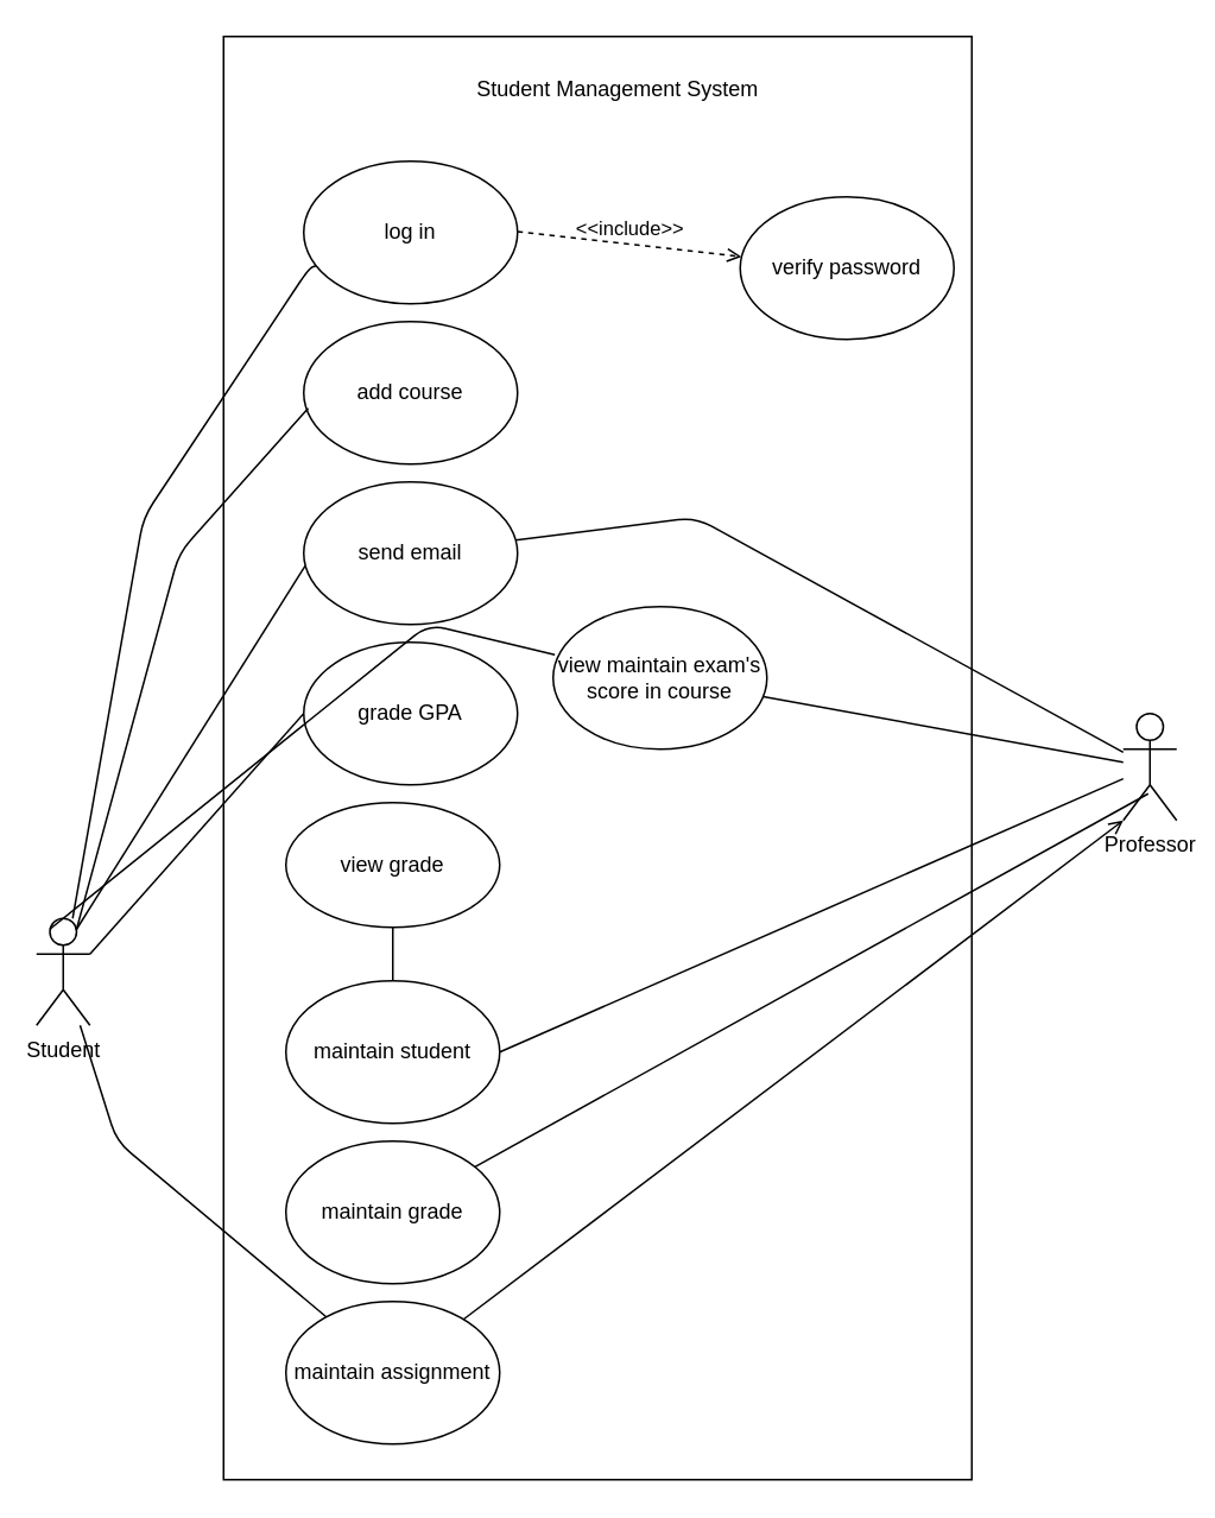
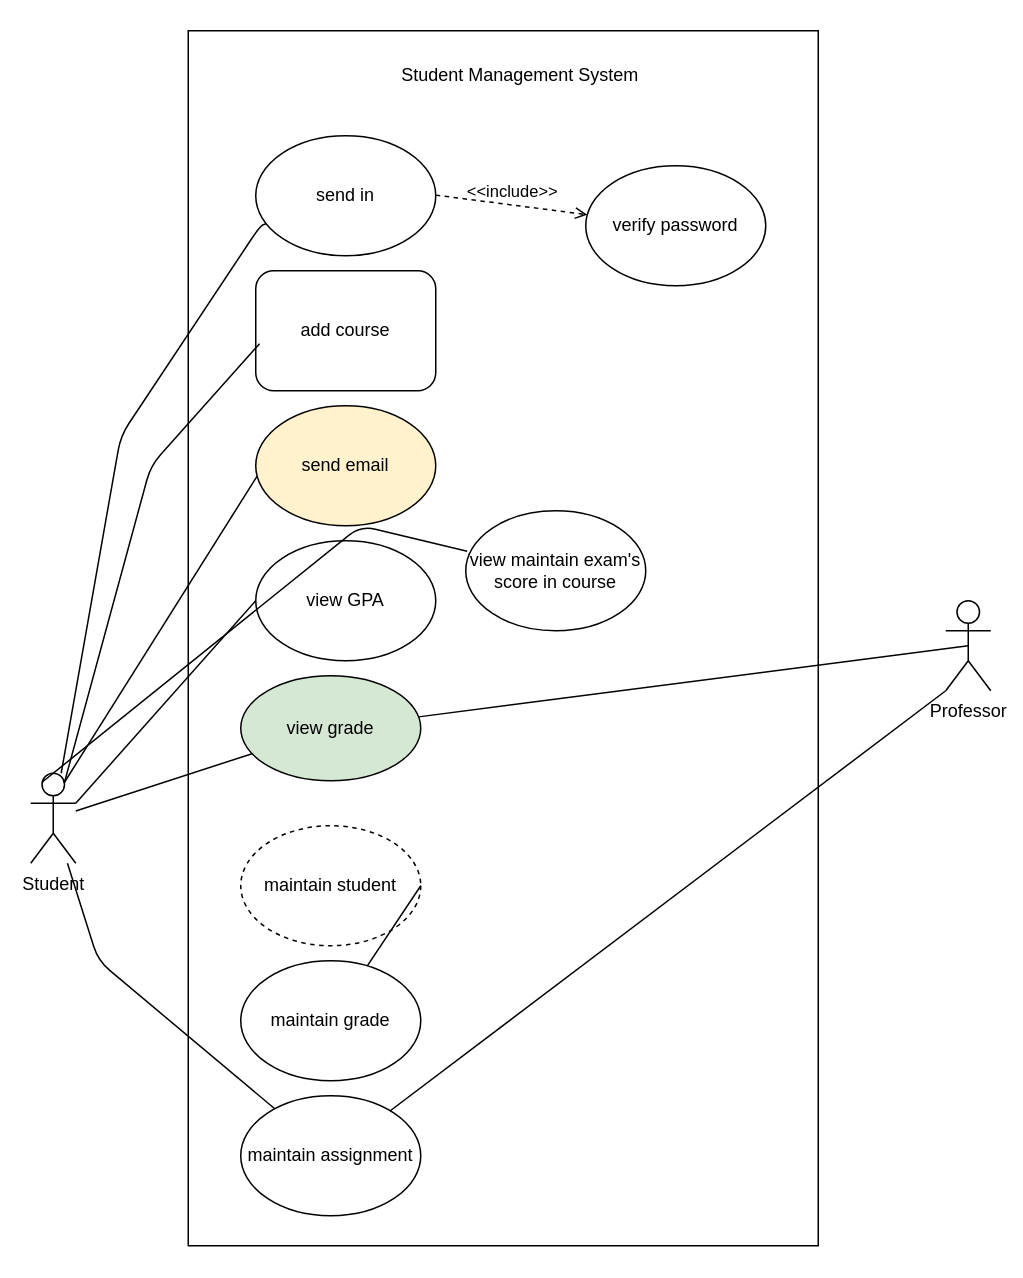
- <mxCell id="6" value="log in" style="ellipse;whiteSpace=wrap;html=1;" parent="1" vertex="1"><mxGeometry x="170" y="90" width="120" height="80" as="geometry" /></mxCell>
+ <mxCell id="6" value="send in" style="ellipse;whiteSpace=wrap;html=1;" parent="1" vertex="1"><mxGeometry x="170" y="90" width="120" height="80" as="geometry" /></mxCell>
- <mxCell id="11" value="verify password" style="ellipse;whiteSpace=wrap;html=1;" parent="1" vertex="1"><mxGeometry x="415" y="110" width="120" height="80" as="geometry" /></mxCell>
+ <mxCell id="11" value="verify password" style="ellipse;whiteSpace=wrap;html=1;" parent="1" vertex="1"><mxGeometry x="390" y="110" width="120" height="80" as="geometry" /></mxCell>
- <mxCell id="4" value="add course" style="ellipse;whiteSpace=wrap;html=1;" parent="1" vertex="1"><mxGeometry x="170" y="180" width="120" height="80" as="geometry" /></mxCell>
+ <mxCell id="4" value="add course" style="whiteSpace=wrap;html=1;rounded=1;" parent="1" vertex="1"><mxGeometry x="170" y="180" width="120" height="80" as="geometry" /></mxCell>
- <mxCell id="5" value="send email" style="ellipse;whiteSpace=wrap;html=1;" parent="1" vertex="1"><mxGeometry x="170" y="270" width="120" height="80" as="geometry" /></mxCell>
+ <mxCell id="5" value="send email" style="ellipse;whiteSpace=wrap;html=1;fillColor=#fff2cc;" parent="1" vertex="1"><mxGeometry x="170" y="270" width="120" height="80" as="geometry" /></mxCell>
- <mxCell id="15" value="" style="endArrow=none;html=1;" parent="1" source="5" target="10" edge="1"><mxGeometry width="50" height="50" relative="1" as="geometry"><mxPoint x="410" y="350" as="sourcePoint" /><mxPoint x="460" y="300" as="targetPoint" /><Array as="points"><mxPoint x="390" y="290" /></Array></mxGeometry></mxCell>
- <mxCell id="25" value="grade GPA" style="ellipse;whiteSpace=wrap;html=1;" parent="1" vertex="1"><mxGeometry x="170" y="360" width="120" height="80" as="geometry" /></mxCell>
+ <mxCell id="25" value="view GPA" style="ellipse;whiteSpace=wrap;html=1;" parent="1" vertex="1"><mxGeometry x="170" y="360" width="120" height="80" as="geometry" /></mxCell>
- <mxCell id="28" value="" style="endArrow=none;html=1;" parent="1" source="27" target="10" edge="1"><mxGeometry width="50" height="50" relative="1" as="geometry"><mxPoint x="470" y="450" as="sourcePoint" /><mxPoint x="520" y="400" as="targetPoint" /></mxGeometry></mxCell>
- <mxCell id="22" value="" style="endArrow=open;html=1;entryX=0;entryY=1;entryDx=0;entryDy=0;entryPerimeter=0;" parent="1" source="8" target="10" edge="1"><mxGeometry width="50" height="50" relative="1" as="geometry"><mxPoint x="520" y="550" as="sourcePoint" /><mxPoint x="570" y="500" as="targetPoint" /></mxGeometry></mxCell>
+ <mxCell id="22" value="" style="endArrow=none;html=1;entryX=0;entryY=1;entryDx=0;entryDy=0;entryPerimeter=0;" parent="1" source="8" target="10" edge="1"><mxGeometry width="50" height="50" relative="1" as="geometry"><mxPoint x="520" y="550" as="sourcePoint" /><mxPoint x="570" y="500" as="targetPoint" /></mxGeometry></mxCell>
- <mxCell id="3" value="view grade" style="ellipse;whiteSpace=wrap;html=1;" parent="1" vertex="1"><mxGeometry x="160" y="450" width="120" height="70" as="geometry" /></mxCell>
+ <mxCell id="3" value="view grade" style="ellipse;whiteSpace=wrap;html=1;fillColor=#d5e8d4;" parent="1" vertex="1"><mxGeometry x="160" y="450" width="120" height="70" as="geometry" /></mxCell>
- <mxCell id="20" value="" style="endArrow=none;html=1;exitX=1;exitY=0.5;exitDx=0;exitDy=0;" parent="1" source="9" target="10" edge="1"><mxGeometry width="50" height="50" relative="1" as="geometry"><mxPoint x="510" y="540" as="sourcePoint" /><mxPoint x="560" y="490" as="targetPoint" /></mxGeometry></mxCell>
+ <mxCell id="20" value="" style="endArrow=none;html=1;exitX=1;exitY=0.5;exitDx=0;exitDy=0;" parent="1" source="9" target="12" edge="1"><mxGeometry width="50" height="50" relative="1" as="geometry"><mxPoint x="510" y="540" as="sourcePoint" /><mxPoint x="560" y="490" as="targetPoint" /></mxGeometry></mxCell>
+ <mxCell id="19" value="" style="endArrow=none;html=1;" parent="1" source="3" target="13" edge="1"><mxGeometry width="50" height="50" relative="1" as="geometry"><mxPoint x="210" y="440" as="sourcePoint" /><mxPoint x="260" y="390" as="targetPoint" /></mxGeometry></mxCell>
- <mxCell id="23" value="" style="endArrow=none;html=1;" parent="1" source="3" target="9" edge="1"><mxGeometry width="50" height="50" relative="1" as="geometry"><mxPoint x="320" y="490" as="sourcePoint" /><mxPoint x="360" y="450" as="targetPoint" /></mxGeometry></mxCell>
+ <mxCell id="23" value="" style="endArrow=none;html=1;entryX=0.5;entryY=0.5;entryDx=0;entryDy=0;entryPerimeter=0;" parent="1" source="3" target="10" edge="1"><mxGeometry width="50" height="50" relative="1" as="geometry"><mxPoint x="320" y="490" as="sourcePoint" /><mxPoint x="360" y="450" as="targetPoint" /></mxGeometry></mxCell>
- <mxCell id="21" value="" style="endArrow=none;html=1;entryX=0.467;entryY=0.75;entryDx=0;entryDy=0;entryPerimeter=0;" parent="1" source="12" target="10" edge="1"><mxGeometry width="50" height="50" relative="1" as="geometry"><mxPoint x="510" y="550" as="sourcePoint" /><mxPoint x="610" y="490" as="targetPoint" /><Array as="points" /></mxGeometry></mxCell>
- <mxCell id="9" value="maintain student" style="ellipse;whiteSpace=wrap;html=1;" parent="1" vertex="1"><mxGeometry x="160" y="550" width="120" height="80" as="geometry" /></mxCell>
+ <mxCell id="9" value="maintain student" style="ellipse;whiteSpace=wrap;html=1;dashed=1;" parent="1" vertex="1"><mxGeometry x="160" y="550" width="120" height="80" as="geometry" /></mxCell>
